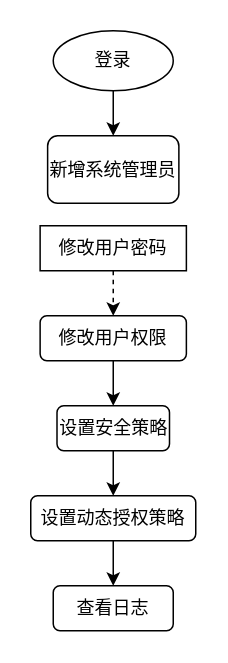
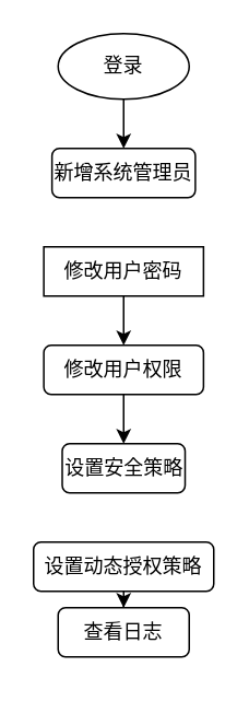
- <mxCell id="4" value="新增系统管理员" style="rounded=1;whiteSpace=wrap;html=1;" parent="1" vertex="1"><mxGeometry x="31.25" y="90" width="87.5" height="45" as="geometry" /></mxCell>
+ <mxCell id="4" value="新增系统管理员" style="rounded=1;whiteSpace=wrap;html=1;" parent="1" vertex="1"><mxGeometry x="31.25" y="90" width="87.5" height="30" as="geometry" /></mxCell>
- <mxCell id="5" style="edgeStyle=orthogonalEdgeStyle;rounded=0;orthogonalLoop=1;jettySize=auto;html=1;exitX=0.5;exitY=1;exitDx=0;exitDy=0;entryX=0.5;entryY=0;entryDx=0;entryDy=0;dashed=1;" parent="1" source="6" target="8" edge="1"><mxGeometry relative="1" as="geometry" /></mxCell>
+ <mxCell id="5" style="edgeStyle=orthogonalEdgeStyle;rounded=0;orthogonalLoop=1;jettySize=auto;html=1;exitX=0.5;exitY=1;exitDx=0;exitDy=0;entryX=0.5;entryY=0;entryDx=0;entryDy=0;" parent="1" source="6" target="8" edge="1"><mxGeometry relative="1" as="geometry" /></mxCell>
- <mxCell id="9" style="edgeStyle=orthogonalEdgeStyle;rounded=0;orthogonalLoop=1;jettySize=auto;html=1;exitX=0.5;exitY=1;exitDx=0;exitDy=0;" edge="1" parent="1" source="10" target="12"><mxGeometry relative="1" as="geometry"><mxPoint x="75" y="330" as="targetPoint" /></mxGeometry></mxCell>
- <mxCell id="13" value="查看日志" style="rounded=1;whiteSpace=wrap;html=1;" vertex="1" parent="1"><mxGeometry x="35" y="390" width="80" height="30" as="geometry" /></mxCell>
+ <mxCell id="13" value="查看日志" style="rounded=1;whiteSpace=wrap;html=1;" vertex="1" parent="1"><mxGeometry x="35" y="370" width="80" height="30" as="geometry" /></mxCell>
